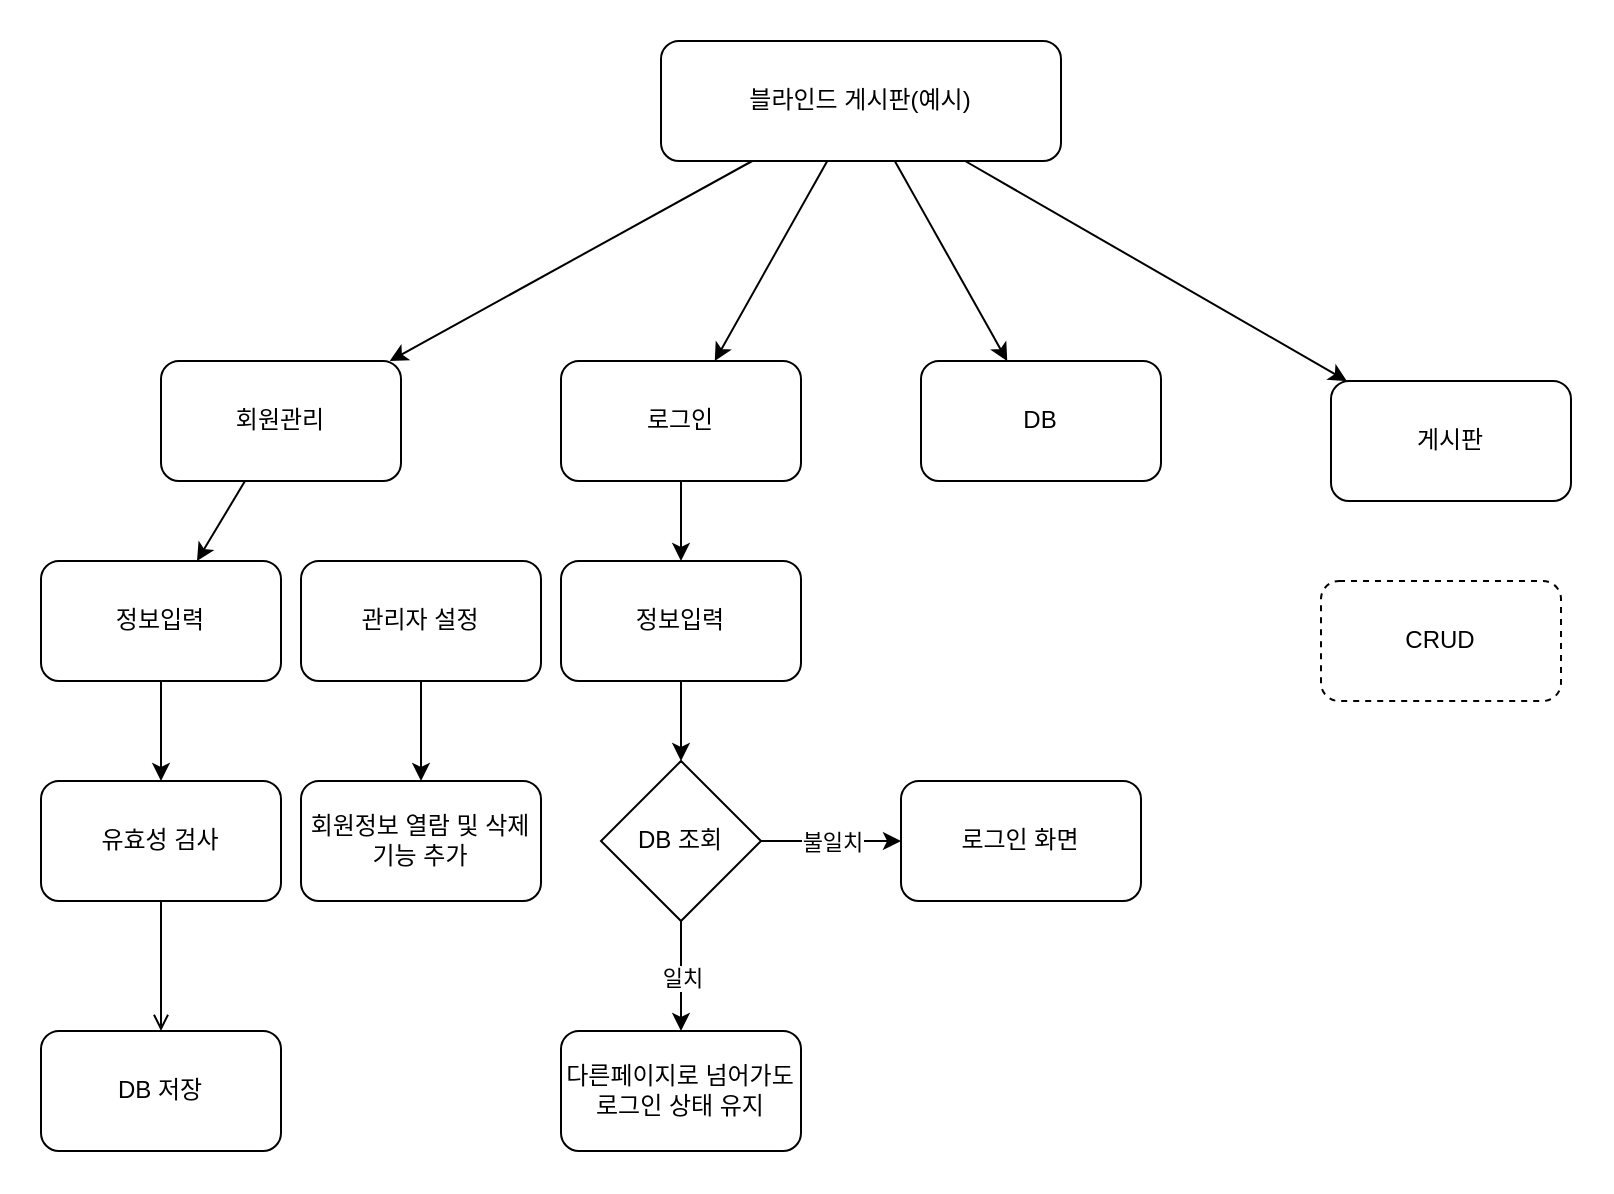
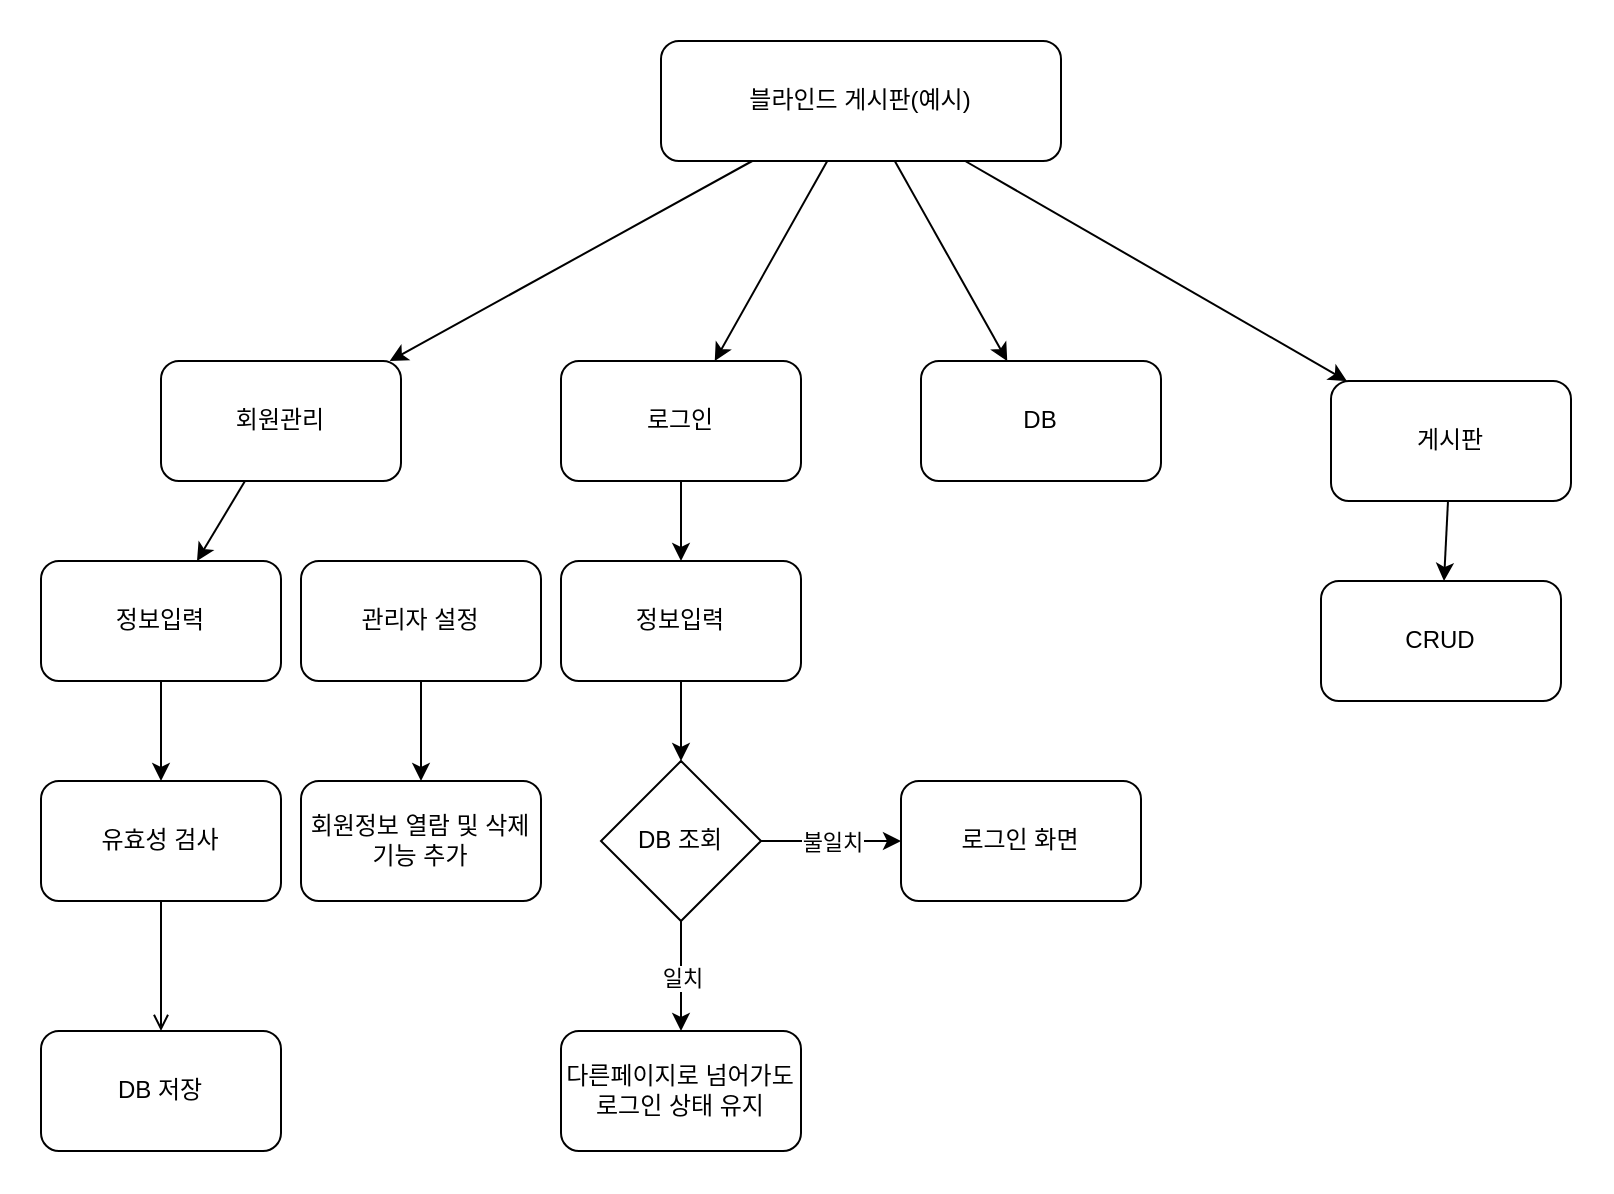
+ <mxCell id="11" value="" style="edgeStyle=none;rounded=0;orthogonalLoop=1;jettySize=auto;html=1;" edge="1" parent="1" source="12" target="19"><mxGeometry relative="1" as="geometry" /></mxCell>
- <mxCell id="19" value="CRUD" style="whiteSpace=wrap;html=1;rounded=1;dashed=1;" vertex="1" parent="1"><mxGeometry x="660" y="290" width="120" height="60" as="geometry" /></mxCell>
+ <mxCell id="19" value="CRUD" style="whiteSpace=wrap;html=1;rounded=1;" vertex="1" parent="1"><mxGeometry x="660" y="290" width="120" height="60" as="geometry" /></mxCell>
